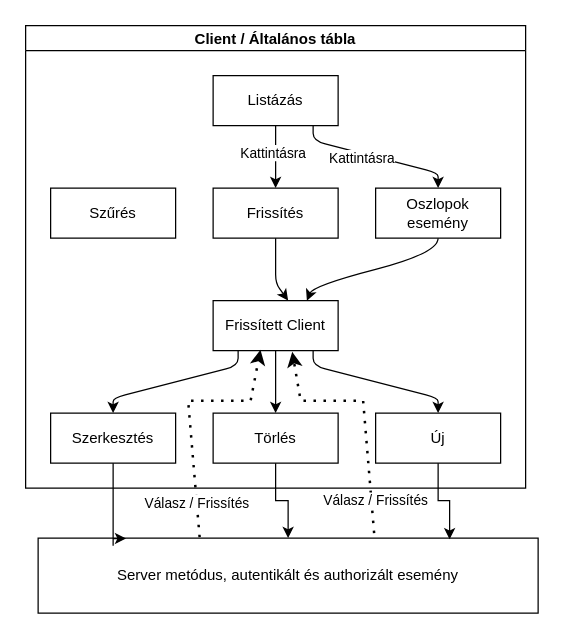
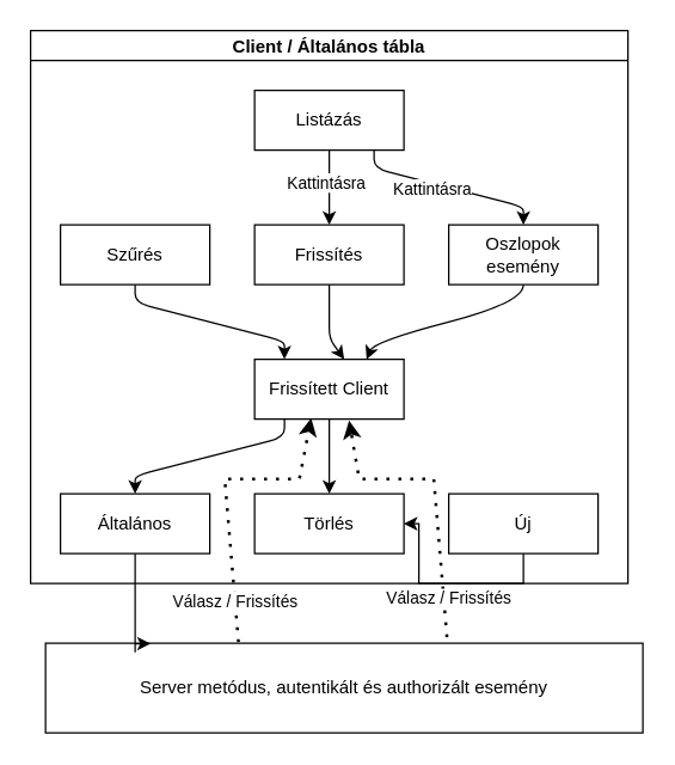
+ <mxCell id="9" value="" style="html=1;rounded=1;curved=0;sourcePerimeterSpacing=0;targetPerimeterSpacing=0;startSize=6;endSize=6;noEdgeStyle=1;orthogonal=1;" edge="1" target="10" source="4" parent="2"><mxGeometry relative="1" as="geometry"><mxPoint x="873" y="1540" as="sourcePoint" /><Array as="points"><mxPoint x="70" y="182" /><mxPoint x="170" y="208" /></Array></mxGeometry></mxCell>
- <mxCell id="14" value="" style="html=1;rounded=1;curved=0;sourcePerimeterSpacing=0;targetPerimeterSpacing=0;startSize=6;endSize=6;noEdgeStyle=1;orthogonal=1;" edge="1" target="15" source="10" parent="2"><mxGeometry relative="1" as="geometry"><mxPoint x="410" y="790" as="sourcePoint" /><Array as="points"><mxPoint x="230" y="272" /><mxPoint x="330" y="298" /></Array></mxGeometry></mxCell>
- <mxCell id="12" value="Szerkesztés" style="whiteSpace=wrap;html=1;" vertex="1" parent="2"><mxGeometry x="20" y="310" width="100" height="40" as="geometry" /></mxCell>
+ <mxCell id="12" value="Általános" style="whiteSpace=wrap;html=1;" vertex="1" parent="2"><mxGeometry x="20" y="310" width="100" height="40" as="geometry" /></mxCell>
- <mxCell id="22" style="edgeStyle=orthogonalEdgeStyle;rounded=0;orthogonalLoop=1;jettySize=auto;html=1;exitX=0.5;exitY=1;exitDx=0;exitDy=0;entryX=0.5;entryY=0;entryDx=0;entryDy=0;" edge="1" parent="1" source="20" target="21"><mxGeometry relative="1" as="geometry" /></mxCell>
- <mxCell id="23" style="edgeStyle=orthogonalEdgeStyle;rounded=0;orthogonalLoop=1;jettySize=auto;html=1;exitX=0.5;exitY=1;exitDx=0;exitDy=0;entryX=0.823;entryY=0.016;entryDx=0;entryDy=0;entryPerimeter=0;" edge="1" parent="1" source="15" target="21"><mxGeometry relative="1" as="geometry" /></mxCell>
+ <mxCell id="23" style="edgeStyle=orthogonalEdgeStyle;rounded=0;orthogonalLoop=1;jettySize=auto;html=1;exitX=0.5;exitY=1;exitDx=0;exitDy=0;" edge="1" parent="1" source="15" target="20"><mxGeometry relative="1" as="geometry" /></mxCell>
